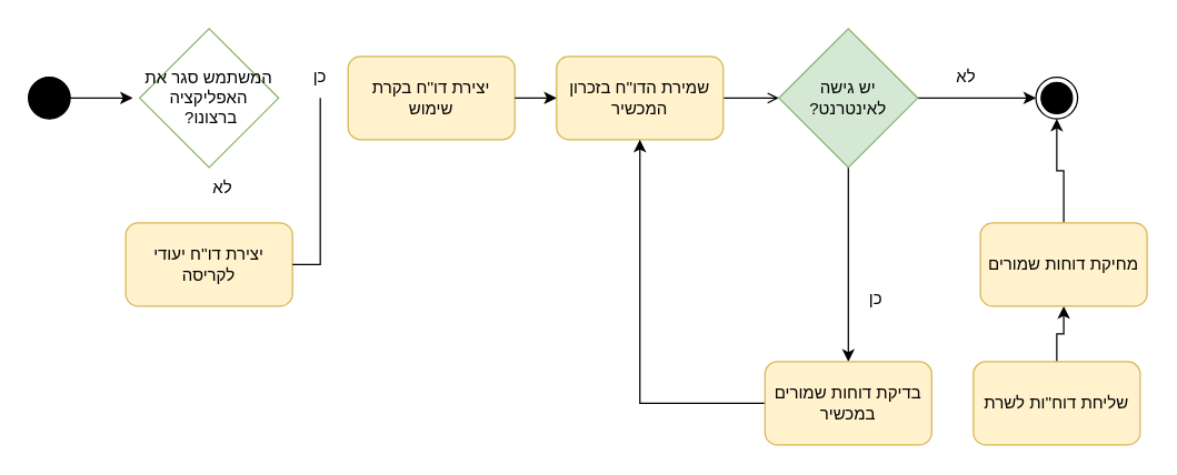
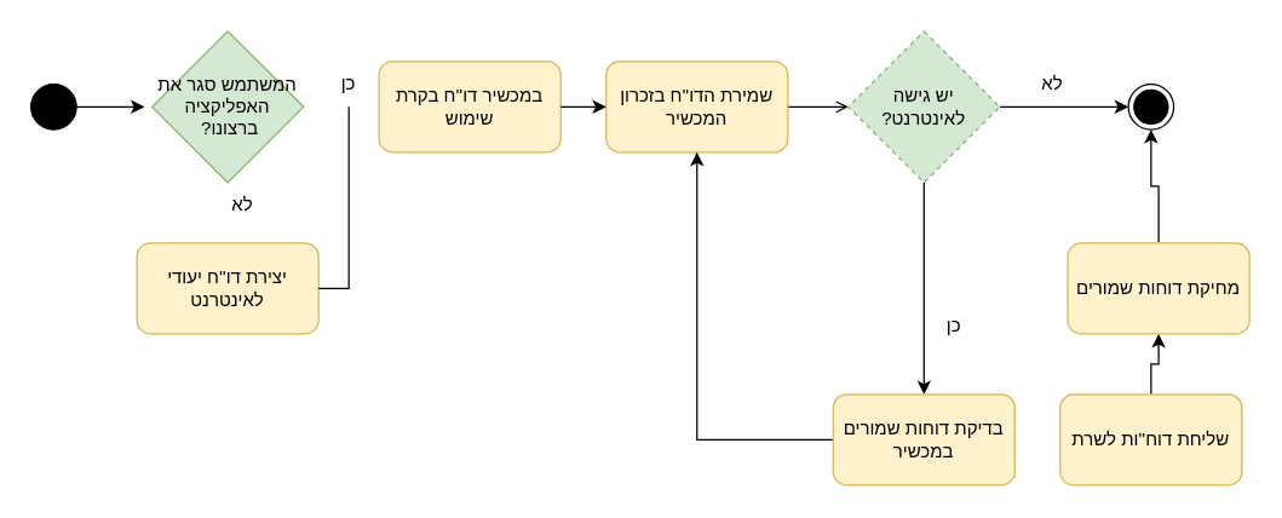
- <mxCell id="7" value="&lt;font style=&quot;font-size: 12px ; line-height: 0.9&quot;&gt;המשתמש סגר את האפליקציה ברצונו?&amp;nbsp;&lt;/font&gt;" style="rhombus;whiteSpace=wrap;html=1;fillColor=#ffffff;strokeColor=#82b366;textDirection=rtl;" parent="1" vertex="1"><mxGeometry x="100" y="20" width="100" height="100" as="geometry" /></mxCell>
+ <mxCell id="7" value="&lt;font style=&quot;font-size: 12px ; line-height: 0.9&quot;&gt;המשתמש סגר את האפליקציה ברצונו?&amp;nbsp;&lt;/font&gt;" style="rhombus;whiteSpace=wrap;html=1;fillColor=#d5e8d4;strokeColor=#82b366;textDirection=rtl;" parent="1" vertex="1"><mxGeometry x="100" y="20" width="100" height="100" as="geometry" /></mxCell>
- <mxCell id="4" value="יצירת דו''ח בקרת שימוש" style="rounded=1;whiteSpace=wrap;html=1;fillColor=#fff2cc;strokeColor=#d6b656;align=center;textDirection=rtl;" parent="1" vertex="1"><mxGeometry x="250" y="40" width="120" height="60" as="geometry" /></mxCell>
+ <mxCell id="4" value="במכשיר דו''ח בקרת שימוש" style="rounded=1;whiteSpace=wrap;html=1;fillColor=#fff2cc;strokeColor=#d6b656;align=center;textDirection=rtl;" parent="1" vertex="1"><mxGeometry x="250" y="40" width="120" height="60" as="geometry" /></mxCell>
- <mxCell id="17" value="&lt;font style=&quot;font-size: 12px ; line-height: 0.9&quot;&gt;יש גישה לאינטרנט?&lt;/font&gt;" style="rhombus;whiteSpace=wrap;html=1;fillColor=#d5e8d4;strokeColor=#82b366;textDirection=rtl;" parent="1" vertex="1"><mxGeometry x="560" y="20" width="100" height="100" as="geometry" /></mxCell>
+ <mxCell id="17" value="&lt;font style=&quot;font-size: 12px ; line-height: 0.9&quot;&gt;יש גישה לאינטרנט?&lt;/font&gt;" style="rhombus;whiteSpace=wrap;html=1;fillColor=#d5e8d4;strokeColor=#82b366;textDirection=rtl;dashed=1;" parent="1" vertex="1"><mxGeometry x="560" y="20" width="100" height="100" as="geometry" /></mxCell>
- <mxCell id="8" value="יצירת דו''ח יעודי לקריסה" style="rounded=1;whiteSpace=wrap;html=1;fillColor=#fff2cc;strokeColor=#d6b656;align=center;textDirection=rtl;" parent="1" vertex="1"><mxGeometry x="90" y="160" width="120" height="60" as="geometry" /></mxCell>
+ <mxCell id="8" value="יצירת דו''ח יעודי לאינטרנט" style="rounded=1;whiteSpace=wrap;html=1;fillColor=#fff2cc;strokeColor=#d6b656;align=center;textDirection=rtl;" parent="1" vertex="1"><mxGeometry x="90" y="160" width="120" height="60" as="geometry" /></mxCell>
